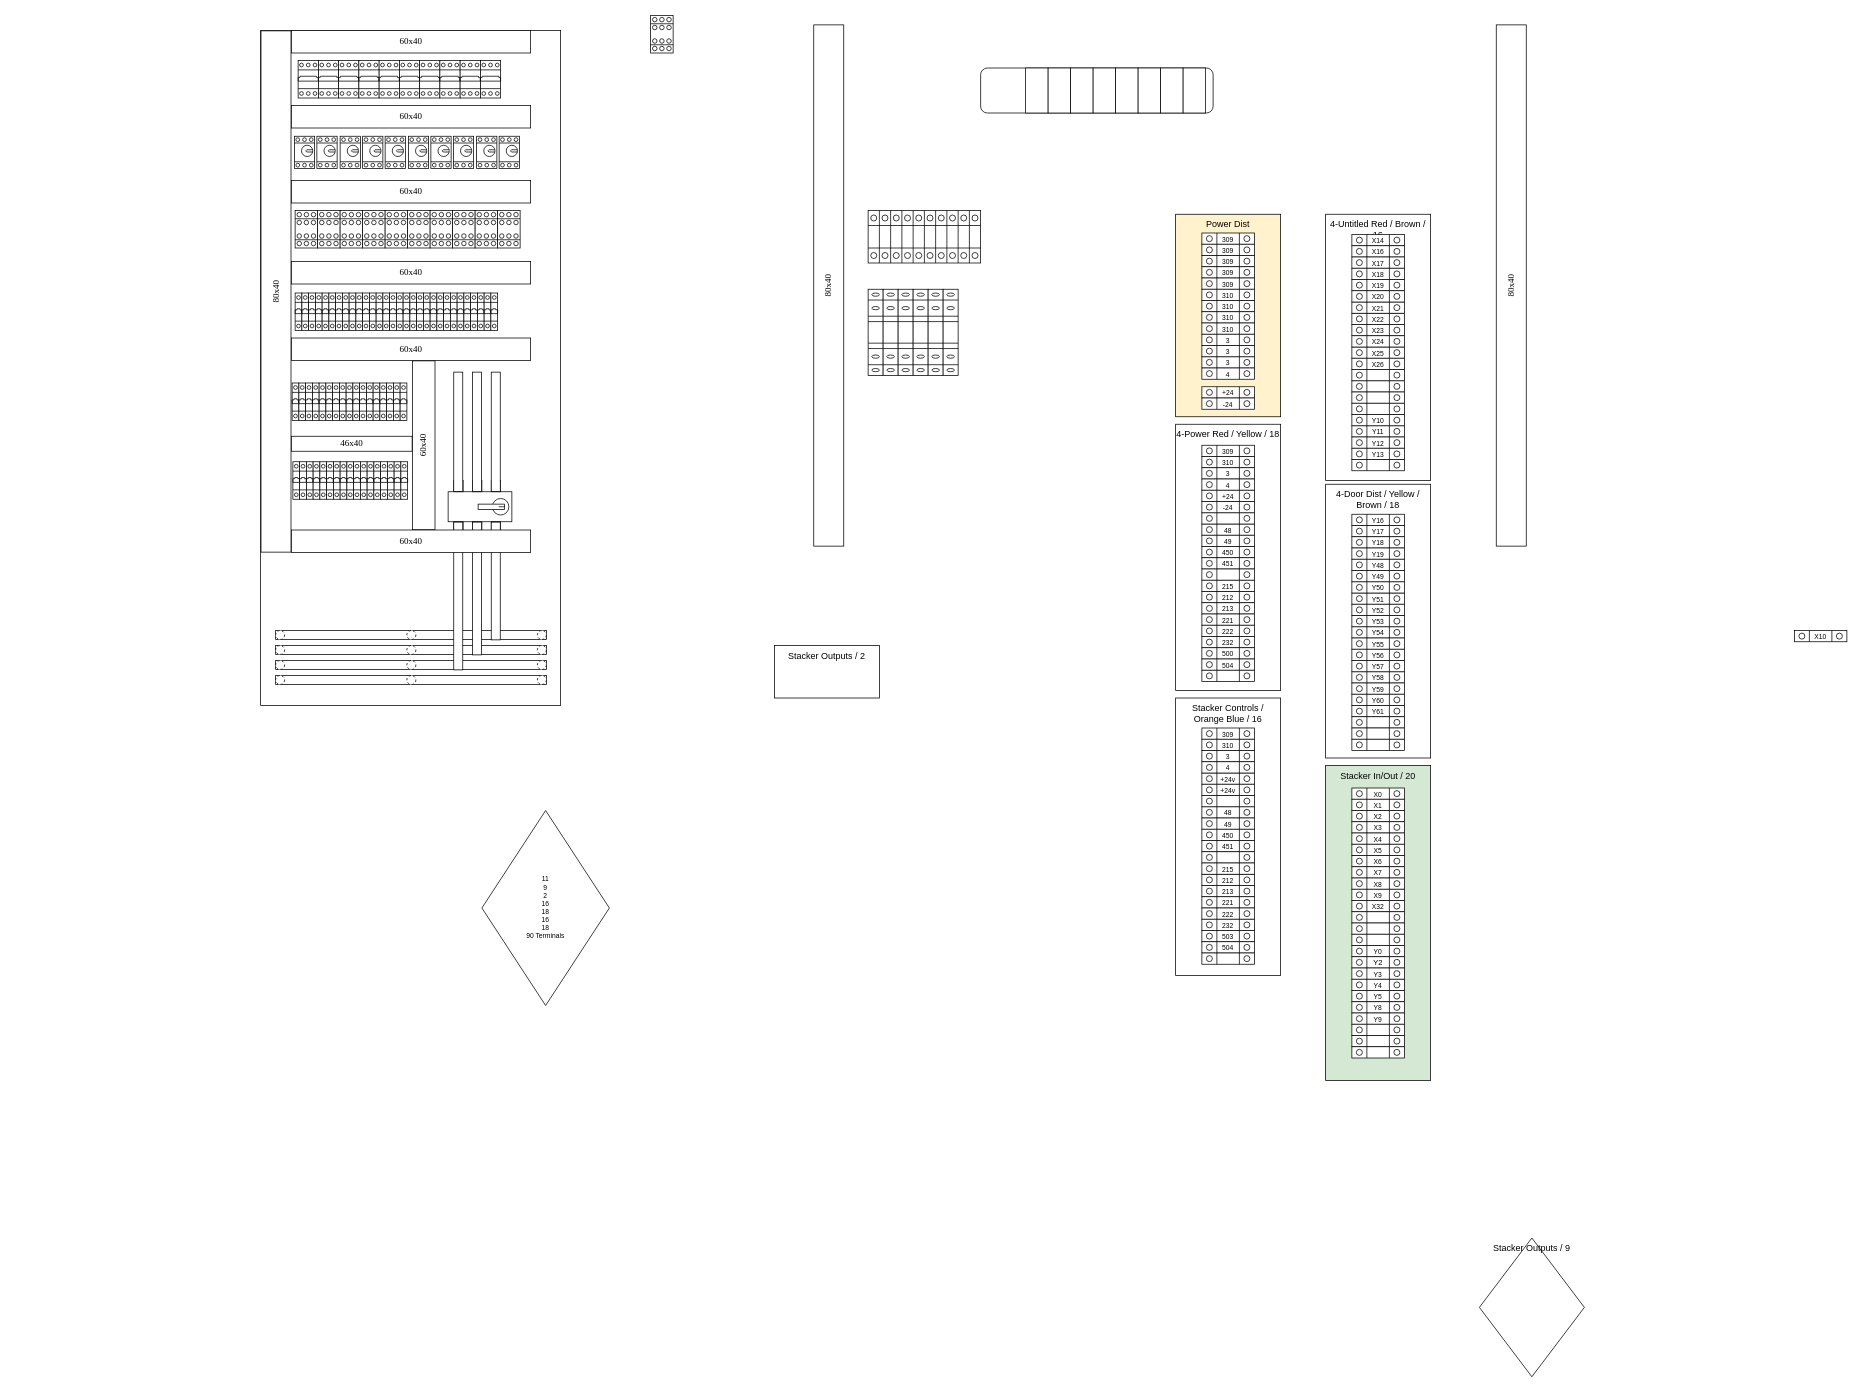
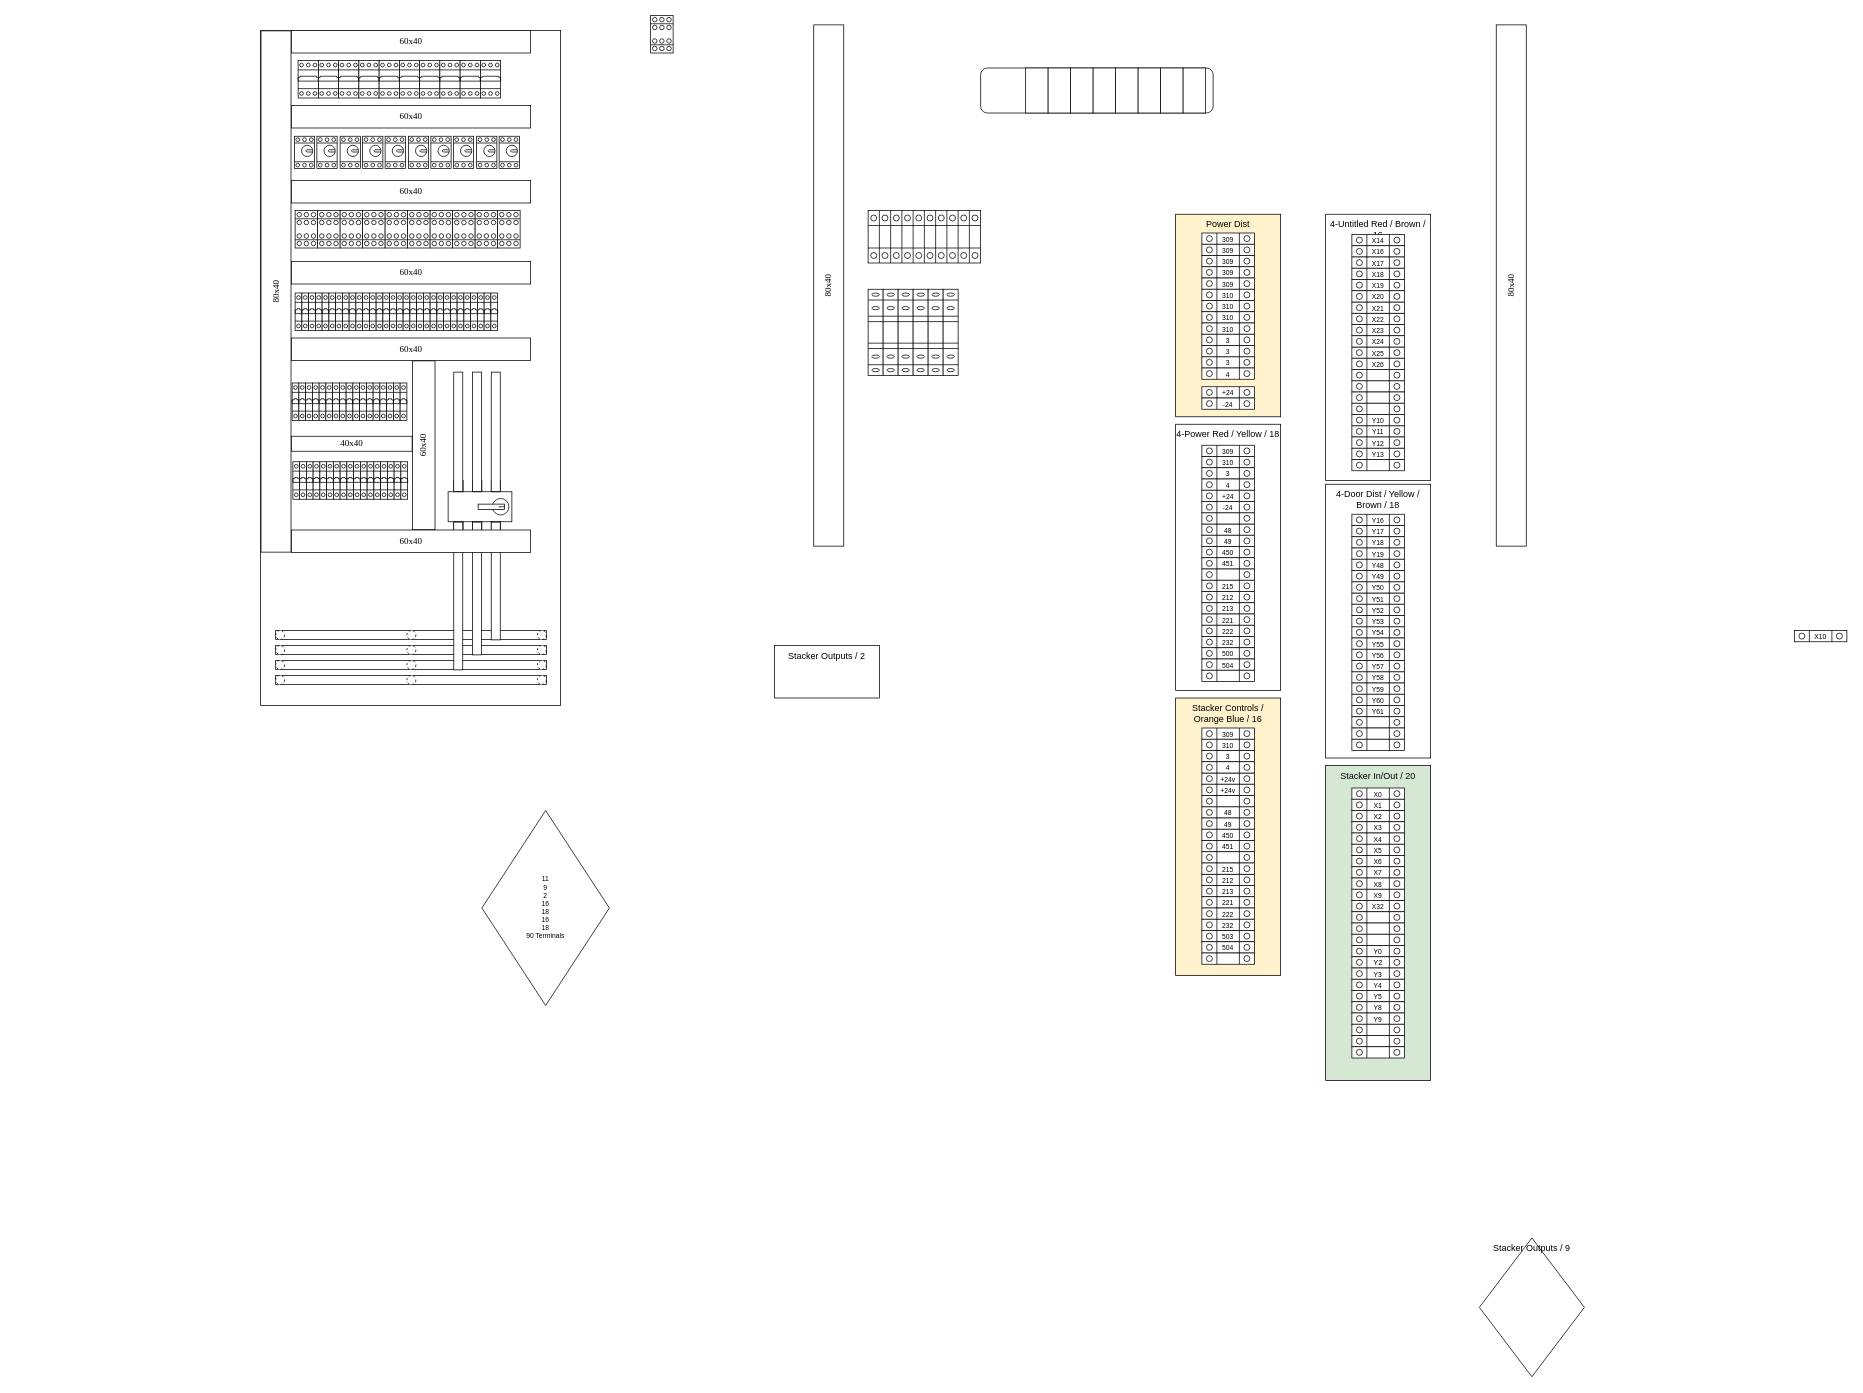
- <mxCell id="95" value="46x40" style="shape=rect;dashed=0;shadow=0;html=1;whiteSpace=wrap;rounded=0;comic=0;labelBackgroundColor=none;strokeWidth=1;fontFamily=Verdana;fontSize=12;align=center;" parent="1" vertex="1"><mxGeometry x="388" y="581" width="161" height="20" as="geometry" /></mxCell>
+ <mxCell id="95" value="40x40" style="shape=rect;dashed=0;shadow=0;html=1;whiteSpace=wrap;rounded=0;comic=0;labelBackgroundColor=none;strokeWidth=1;fontFamily=Verdana;fontSize=12;align=center;" parent="1" vertex="1"><mxGeometry x="388" y="581" width="161" height="20" as="geometry" /></mxCell>
- <mxCell id="145" value="Stacker Controls / Orange Blue / 16" style="rounded=0;whiteSpace=wrap;html=1;strokeColor=#000000;verticalAlign=top;" vertex="1" parent="142"><mxGeometry x="1567" y="930" width="140" height="370" as="geometry" /></mxCell>
+ <mxCell id="145" value="Stacker Controls / Orange Blue / 16" style="rounded=0;whiteSpace=wrap;html=1;strokeColor=#000000;verticalAlign=top;fillColor=#fff2cc;" vertex="1" parent="142"><mxGeometry x="1567" y="930" width="140" height="370" as="geometry" /></mxCell>
